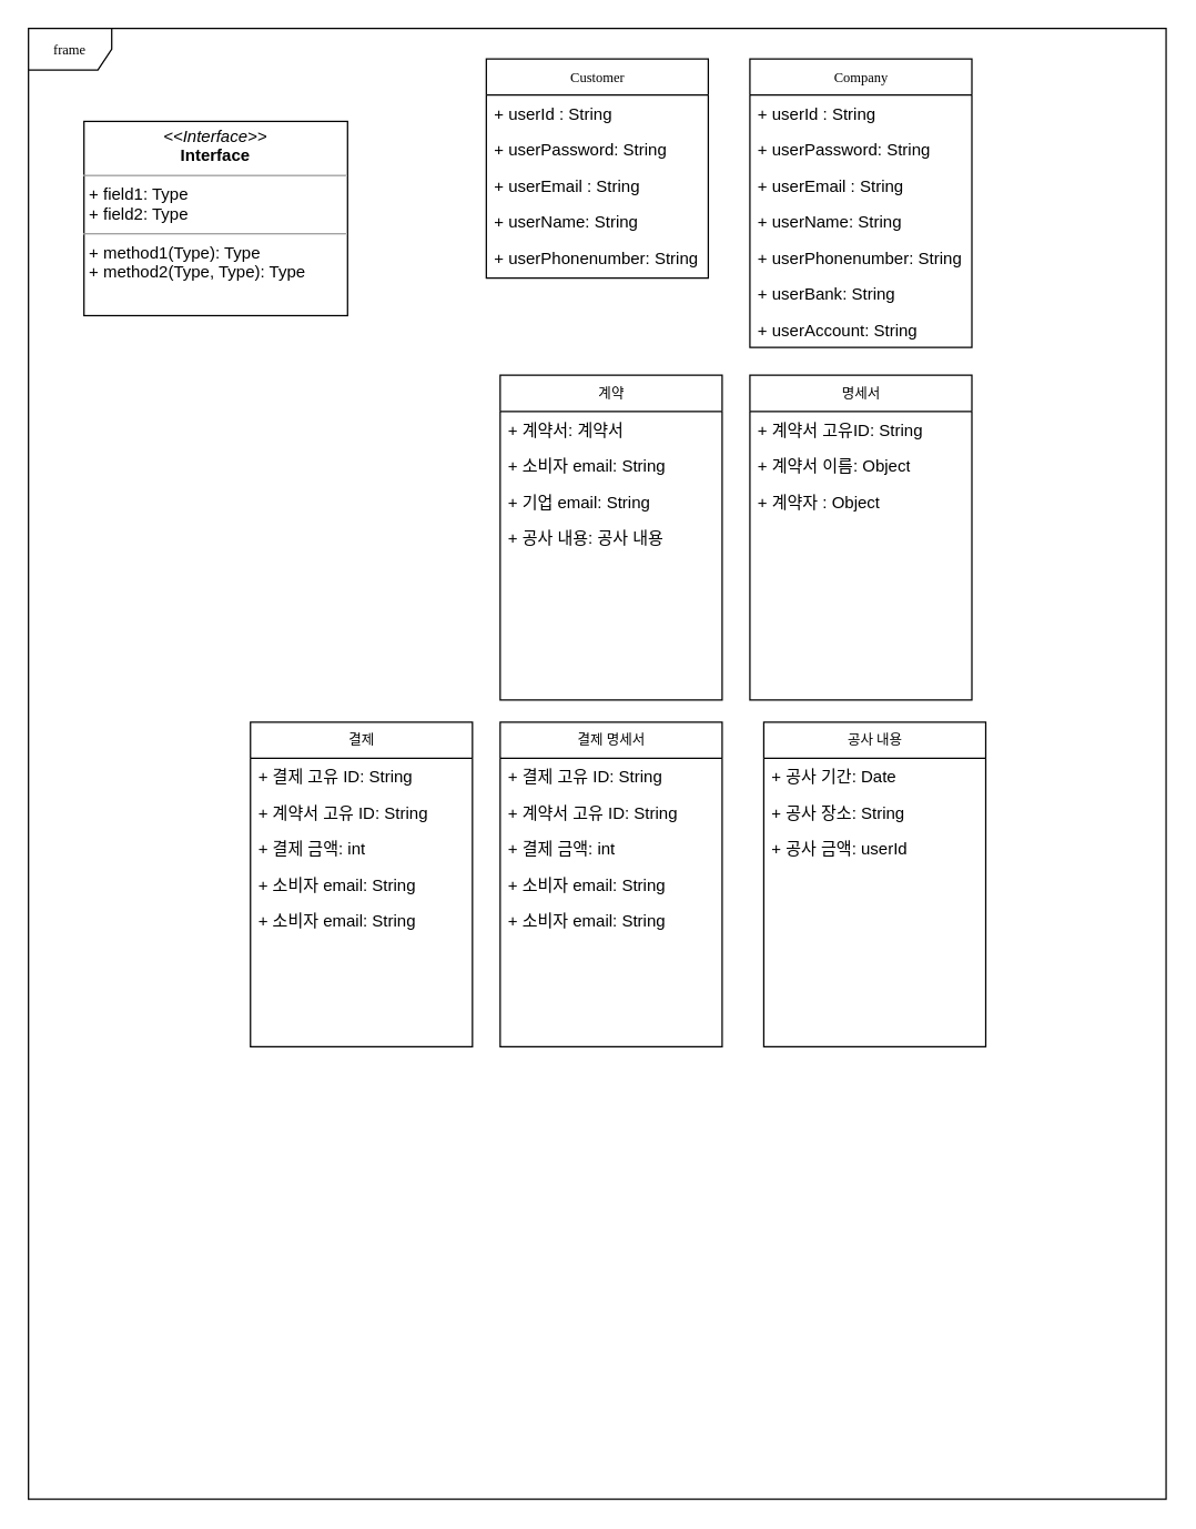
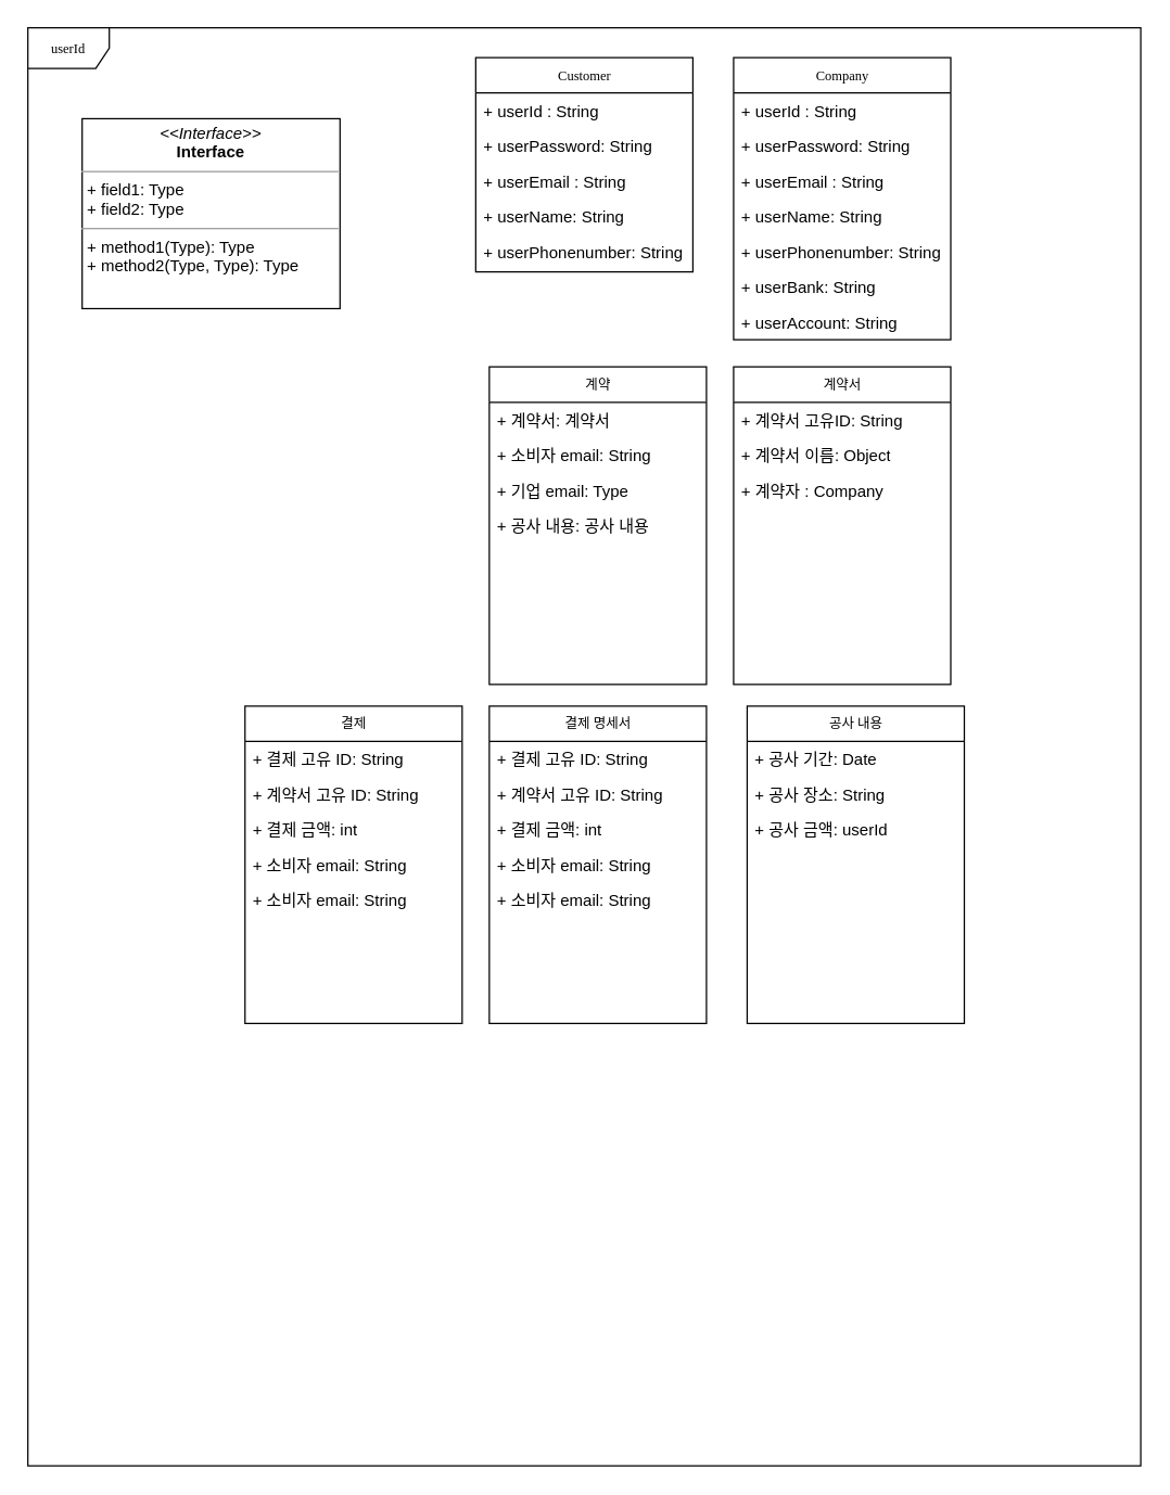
- <mxCell id="2" value="frame" style="shape=umlFrame;whiteSpace=wrap;html=1;rounded=0;shadow=0;comic=0;labelBackgroundColor=none;strokeWidth=1;fontFamily=Verdana;fontSize=10;align=center;" parent="1" vertex="1"><mxGeometry x="20" y="20" width="820" height="1060" as="geometry" /></mxCell>
+ <mxCell id="2" value="userId" style="shape=umlFrame;whiteSpace=wrap;html=1;rounded=0;shadow=0;comic=0;labelBackgroundColor=none;strokeWidth=1;fontFamily=Verdana;fontSize=10;align=center;" parent="1" vertex="1"><mxGeometry x="20" y="20" width="820" height="1060" as="geometry" /></mxCell>
- <mxCell id="9" value="명세서" style="swimlane;html=1;fontStyle=0;childLayout=stackLayout;horizontal=1;startSize=26;fillColor=none;horizontalStack=0;resizeParent=1;resizeLast=0;collapsible=1;marginBottom=0;swimlaneFillColor=#ffffff;rounded=0;shadow=0;comic=0;labelBackgroundColor=none;strokeWidth=1;fontFamily=Verdana;fontSize=10;align=center;" parent="1" vertex="1"><mxGeometry x="540" y="270" width="160" height="234" as="geometry" /></mxCell>
+ <mxCell id="9" value="계약서" style="swimlane;html=1;fontStyle=0;childLayout=stackLayout;horizontal=1;startSize=26;fillColor=none;horizontalStack=0;resizeParent=1;resizeLast=0;collapsible=1;marginBottom=0;swimlaneFillColor=#ffffff;rounded=0;shadow=0;comic=0;labelBackgroundColor=none;strokeWidth=1;fontFamily=Verdana;fontSize=10;align=center;" parent="1" vertex="1"><mxGeometry x="540" y="270" width="160" height="234" as="geometry" /></mxCell>
- <mxCell id="25" value="+ 기업 email: String" style="text;html=1;strokeColor=none;fillColor=none;align=left;verticalAlign=top;spacingLeft=4;spacingRight=4;whiteSpace=wrap;overflow=hidden;rotatable=0;points=[[0,0.5],[1,0.5]];portConstraint=eastwest;" vertex="1" parent="22"><mxGeometry y="78" width="160" height="26" as="geometry" /></mxCell>
+ <mxCell id="25" value="+ 기업 email: Type" style="text;html=1;strokeColor=none;fillColor=none;align=left;verticalAlign=top;spacingLeft=4;spacingRight=4;whiteSpace=wrap;overflow=hidden;rotatable=0;points=[[0,0.5],[1,0.5]];portConstraint=eastwest;" vertex="1" parent="22"><mxGeometry y="78" width="160" height="26" as="geometry" /></mxCell>
- <mxCell id="12" value="+ 계약자 : Object" style="text;html=1;strokeColor=none;fillColor=none;align=left;verticalAlign=top;spacingLeft=4;spacingRight=4;whiteSpace=wrap;overflow=hidden;rotatable=0;points=[[0,0.5],[1,0.5]];portConstraint=eastwest;" vertex="1" parent="9"><mxGeometry y="78" width="160" height="26" as="geometry" /></mxCell>
+ <mxCell id="12" value="+ 계약자 : Company" style="text;html=1;strokeColor=none;fillColor=none;align=left;verticalAlign=top;spacingLeft=4;spacingRight=4;whiteSpace=wrap;overflow=hidden;rotatable=0;points=[[0,0.5],[1,0.5]];portConstraint=eastwest;" vertex="1" parent="9"><mxGeometry y="78" width="160" height="26" as="geometry" /></mxCell>
